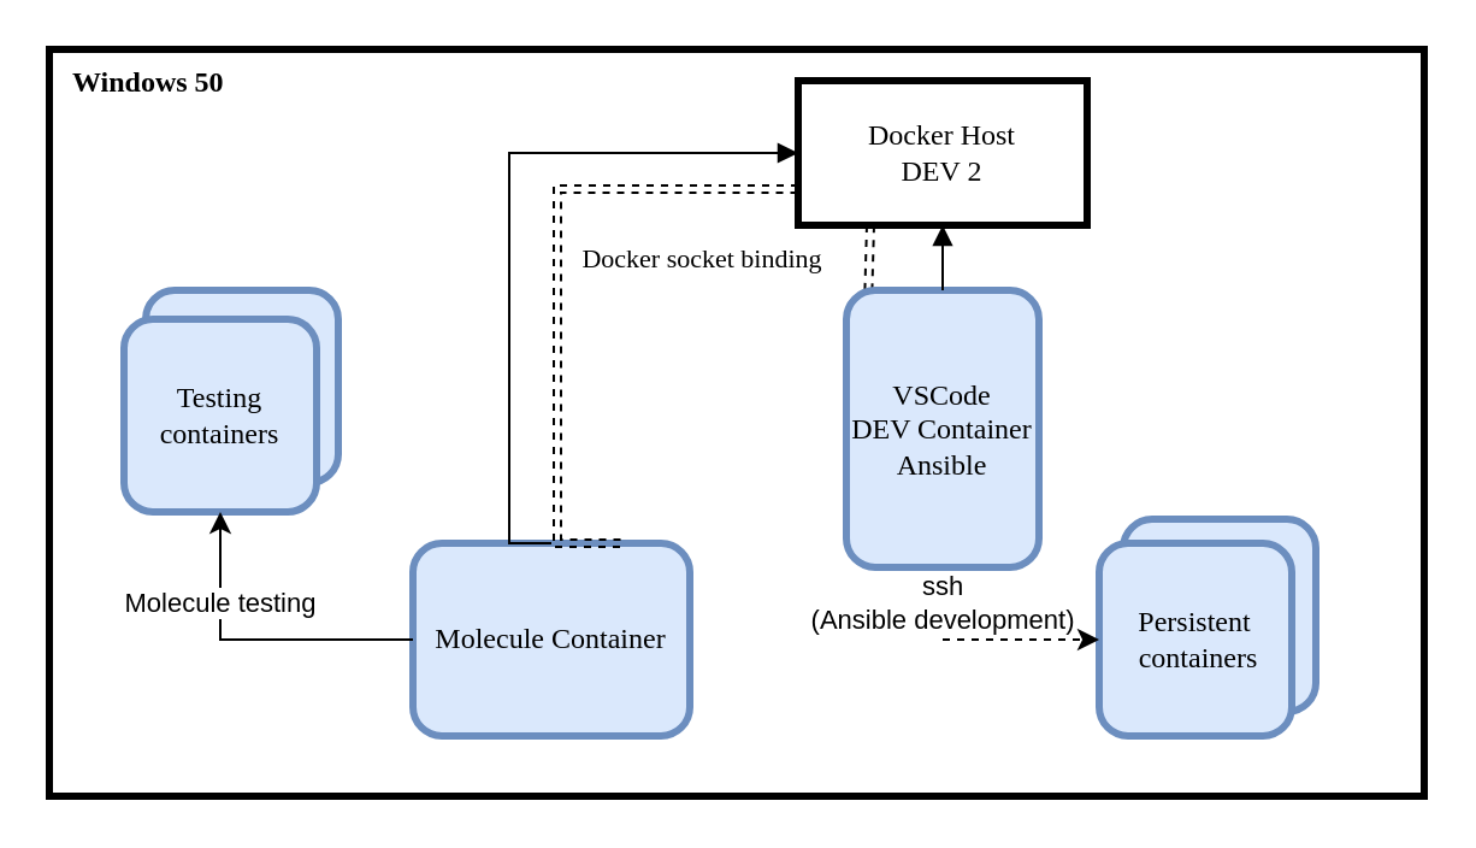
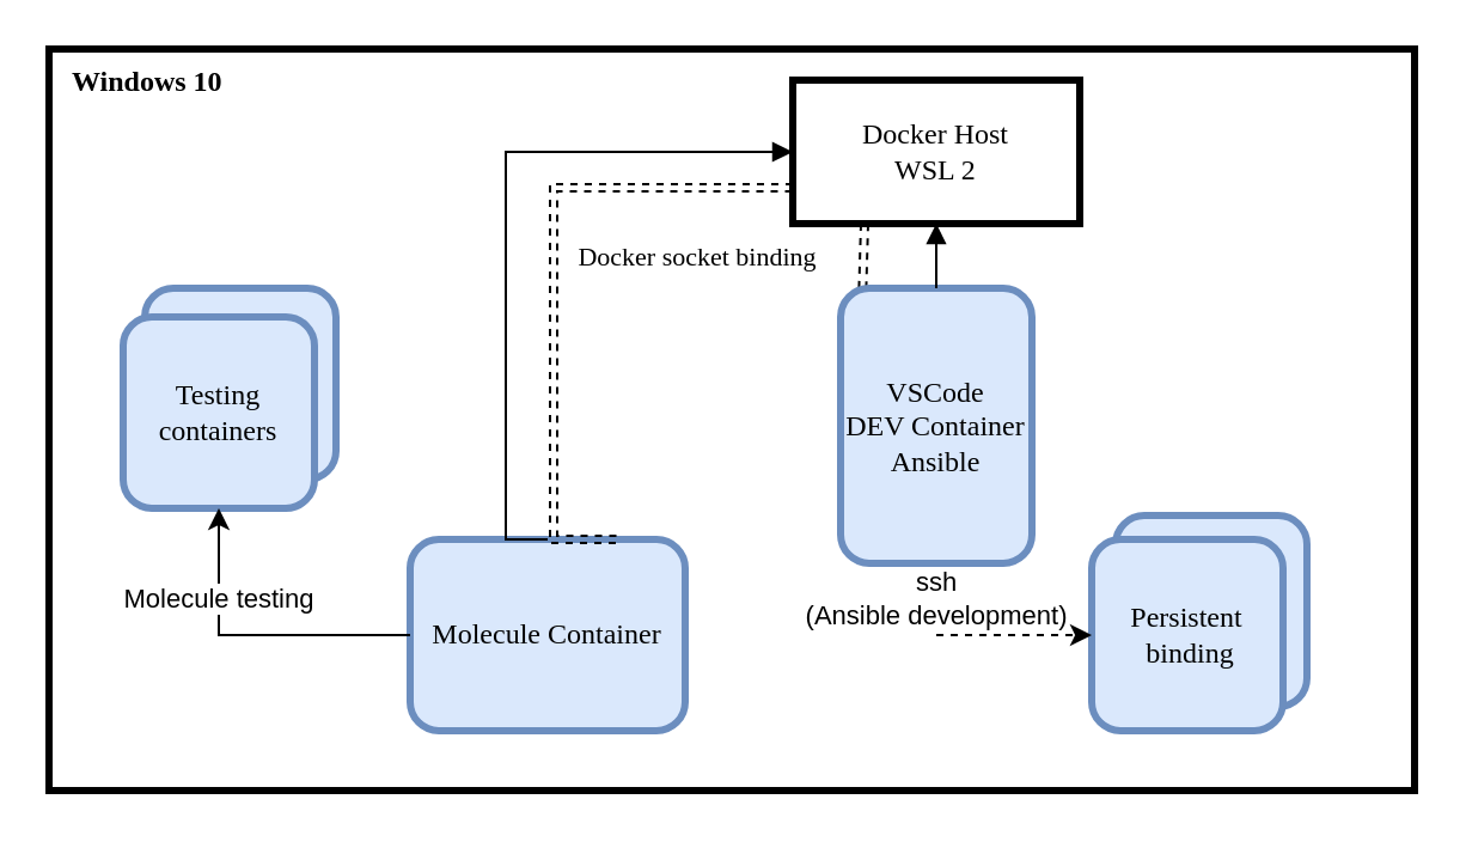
- <mxCell id="2" value="&lt;div&gt;Windows 50&lt;br&gt;&lt;/div&gt;" style="rounded=0;whiteSpace=wrap;html=1;strokeWidth=3;fontFamily=calibri;fillColor=none;align=left;verticalAlign=top;spacingLeft=8;fontStyle=1" parent="1" vertex="1"><mxGeometry x="20" y="20" width="571" height="310" as="geometry" /></mxCell>
+ <mxCell id="2" value="&lt;div&gt;Windows 10&lt;br&gt;&lt;/div&gt;" style="rounded=0;whiteSpace=wrap;html=1;strokeWidth=3;fontFamily=calibri;fillColor=none;align=left;verticalAlign=top;spacingLeft=8;fontStyle=1" parent="1" vertex="1"><mxGeometry x="20" y="20" width="571" height="310" as="geometry" /></mxCell>
- <mxCell id="7" value="&lt;div&gt;Docker Host&lt;/div&gt;&lt;div&gt;DEV 2&lt;br&gt;&lt;/div&gt;" style="rounded=0;whiteSpace=wrap;html=1;strokeWidth=3;fontFamily=calibri;" parent="1" vertex="1"><mxGeometry x="331" y="33" width="120" height="60" as="geometry" /></mxCell>
+ <mxCell id="7" value="&lt;div&gt;Docker Host&lt;/div&gt;&lt;div&gt;WSL 2&lt;br&gt;&lt;/div&gt;" style="rounded=0;whiteSpace=wrap;html=1;strokeWidth=3;fontFamily=calibri;" parent="1" vertex="1"><mxGeometry x="331" y="33" width="120" height="60" as="geometry" /></mxCell>
- <mxCell id="6" value="&lt;div&gt;Persistent&lt;br&gt;&lt;/div&gt;&lt;div&gt;&amp;nbsp;containers&lt;br&gt;&lt;/div&gt;" style="whiteSpace=wrap;html=1;aspect=fixed;fillColor=#dae8fc;strokeColor=#6c8ebf;rounded=1;strokeWidth=3;fontFamily=calibri;fontColor=#000000;" parent="1" vertex="1"><mxGeometry x="456" y="225" width="80" height="80" as="geometry" /></mxCell>
+ <mxCell id="6" value="&lt;div&gt;Persistent&lt;br&gt;&lt;/div&gt;&lt;div&gt;&amp;nbsp;binding&lt;br&gt;&lt;/div&gt;" style="whiteSpace=wrap;html=1;aspect=fixed;fillColor=#dae8fc;strokeColor=#6c8ebf;rounded=1;strokeWidth=3;fontFamily=calibri;fontColor=#000000;" parent="1" vertex="1"><mxGeometry x="456" y="225" width="80" height="80" as="geometry" /></mxCell>
